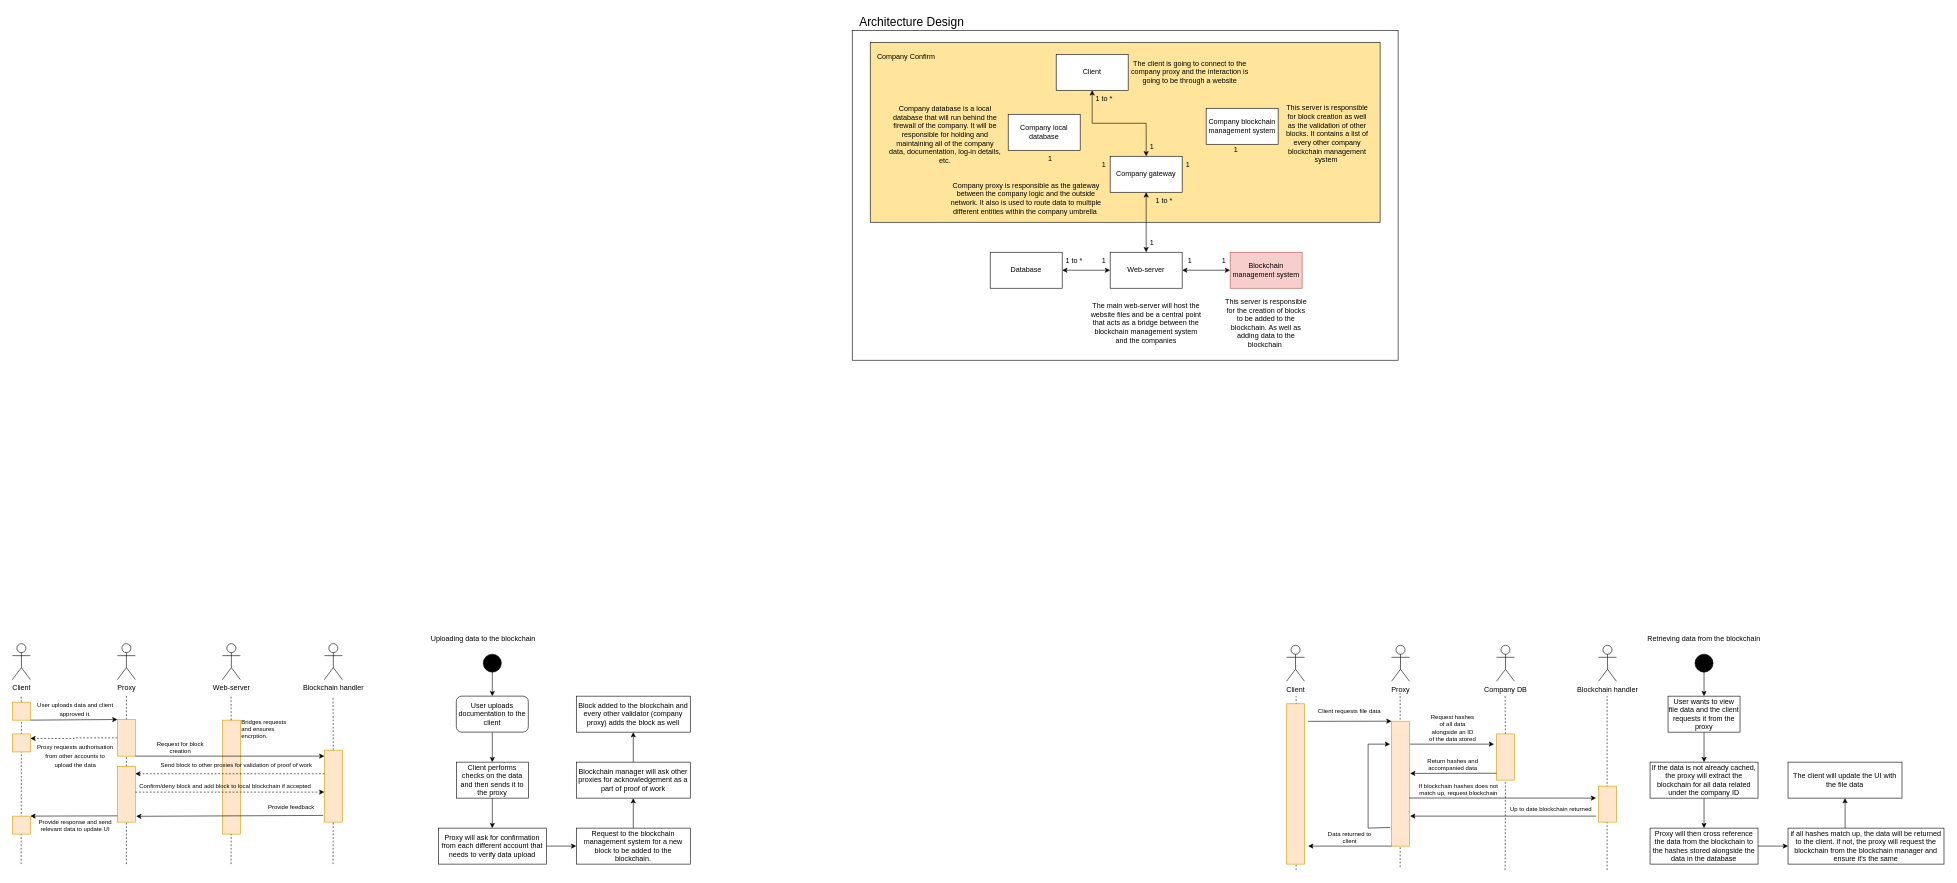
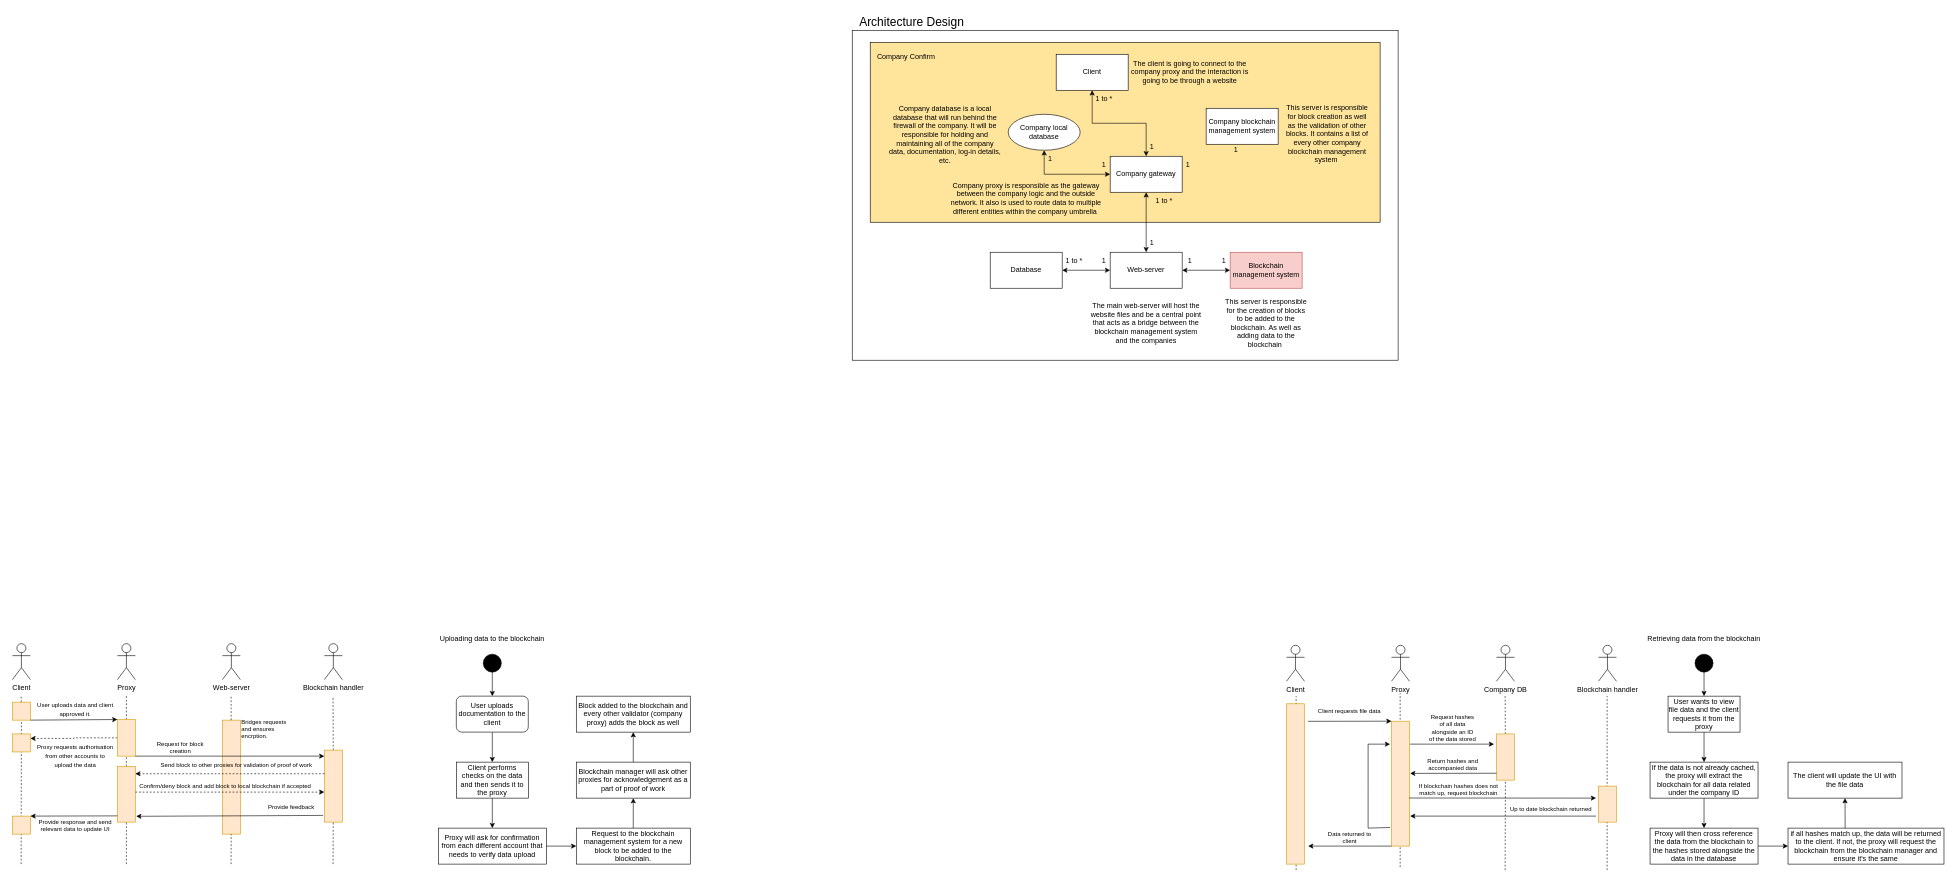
- <mxCell id="11" value="Company local database" style="rounded=0;whiteSpace=wrap;html=1;" parent="1" vertex="1"><mxGeometry x="1680" y="190" width="120" height="60" as="geometry" /></mxCell>
+ <mxCell id="11" value="Company local database" style="ellipse;whiteSpace=wrap;html=1;" parent="1" vertex="1"><mxGeometry x="1680" y="190" width="120" height="60" as="geometry" /></mxCell>
+ <mxCell id="7" value="" style="edgeStyle=orthogonalEdgeStyle;rounded=0;orthogonalLoop=1;jettySize=auto;html=1;endArrow=classic;endFill=1;startArrow=classic;startFill=1;" parent="1" source="9" target="11" edge="1"><mxGeometry relative="1" as="geometry" /></mxCell>
- <mxCell id="37" value="Uploading data to the blockchain" style="text;html=1;strokeColor=none;fillColor=none;align=center;verticalAlign=middle;whiteSpace=wrap;rounded=0;" parent="1" vertex="1"><mxGeometry x="685" y="1050" width="240" height="30" as="geometry" /></mxCell>
+ <mxCell id="37" value="Uploading data to the blockchain" style="text;html=1;strokeColor=none;fillColor=none;align=center;verticalAlign=middle;whiteSpace=wrap;rounded=0;" parent="1" vertex="1"><mxGeometry x="700" y="1050" width="240" height="30" as="geometry" /></mxCell>
